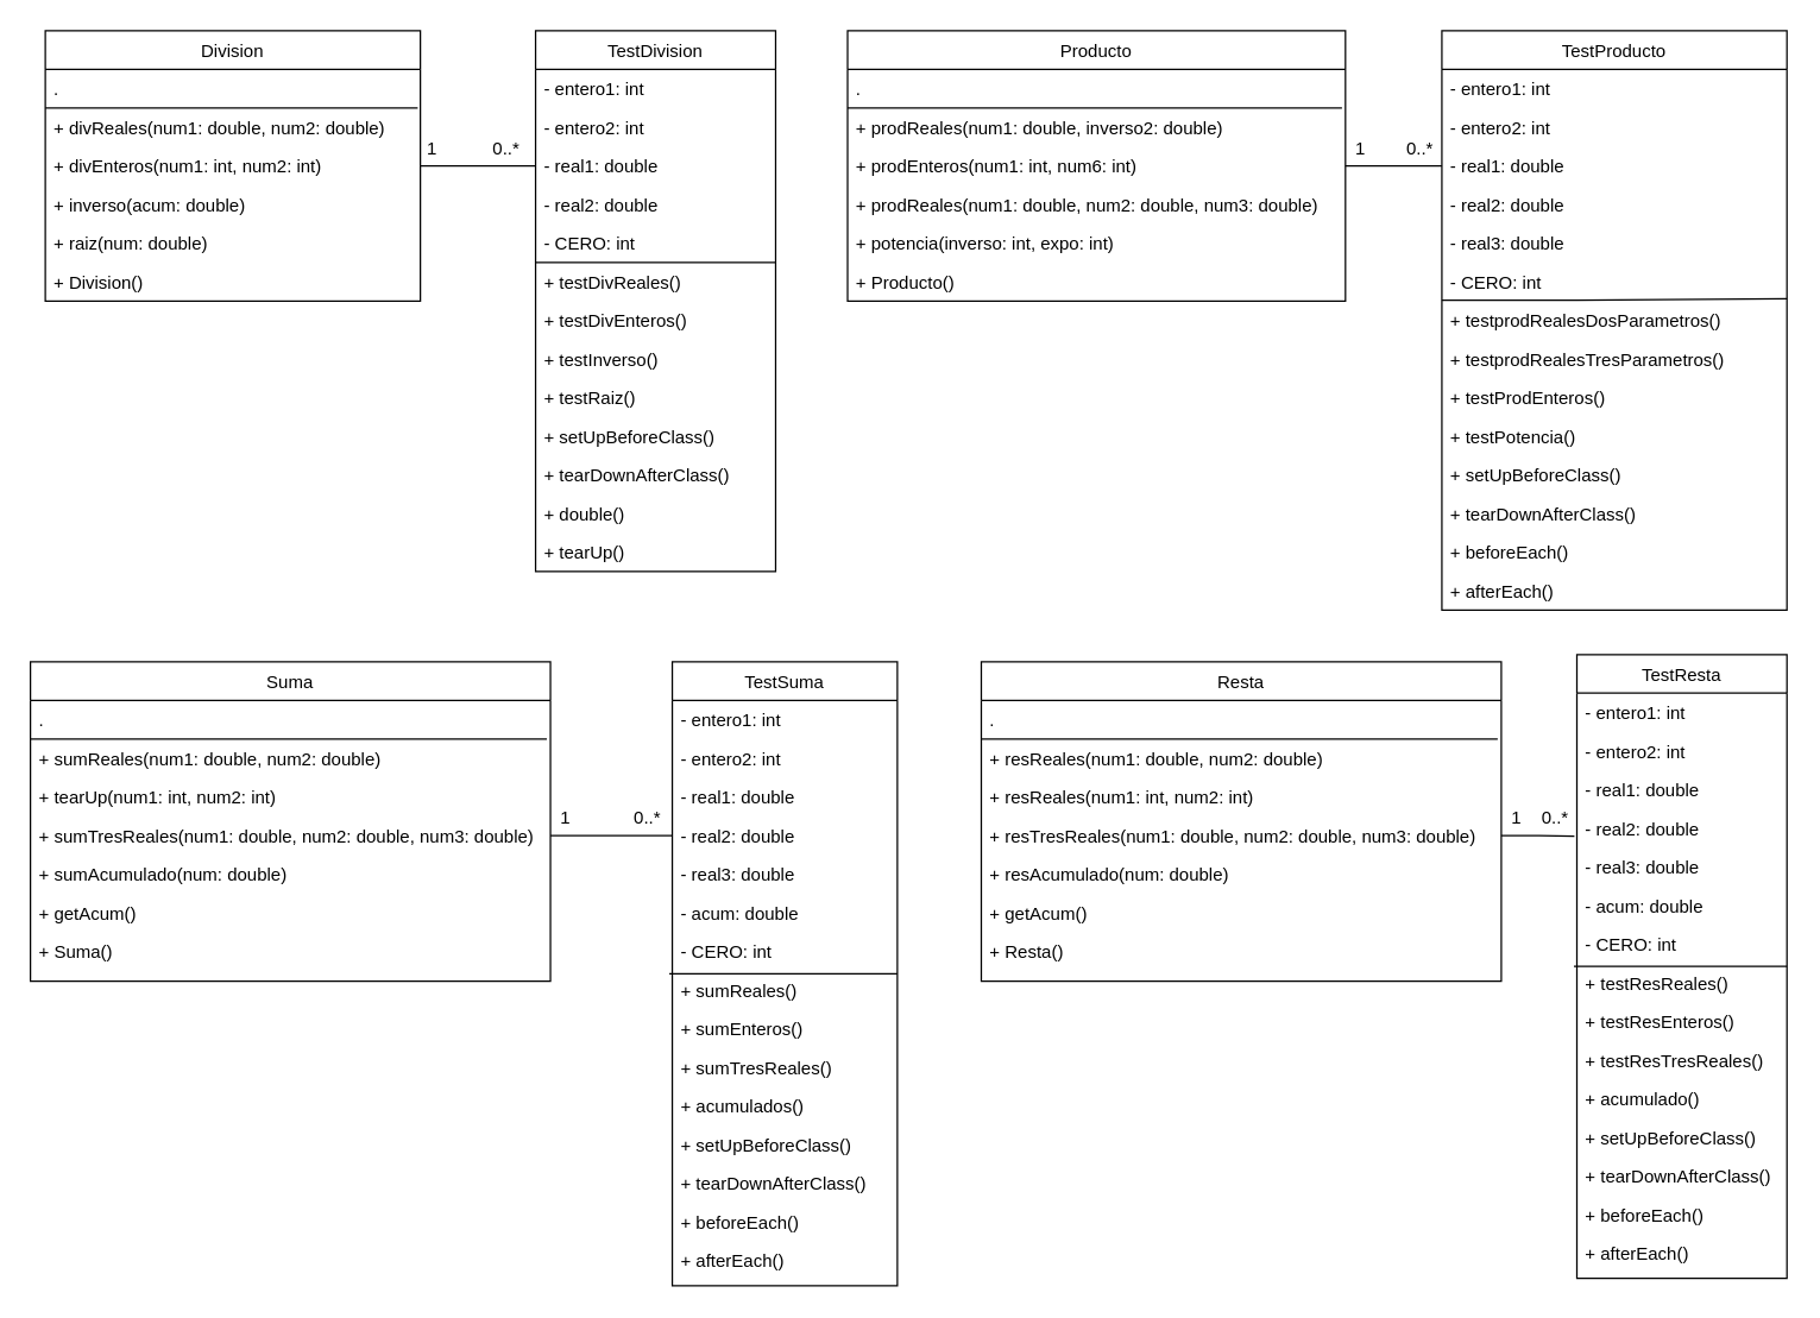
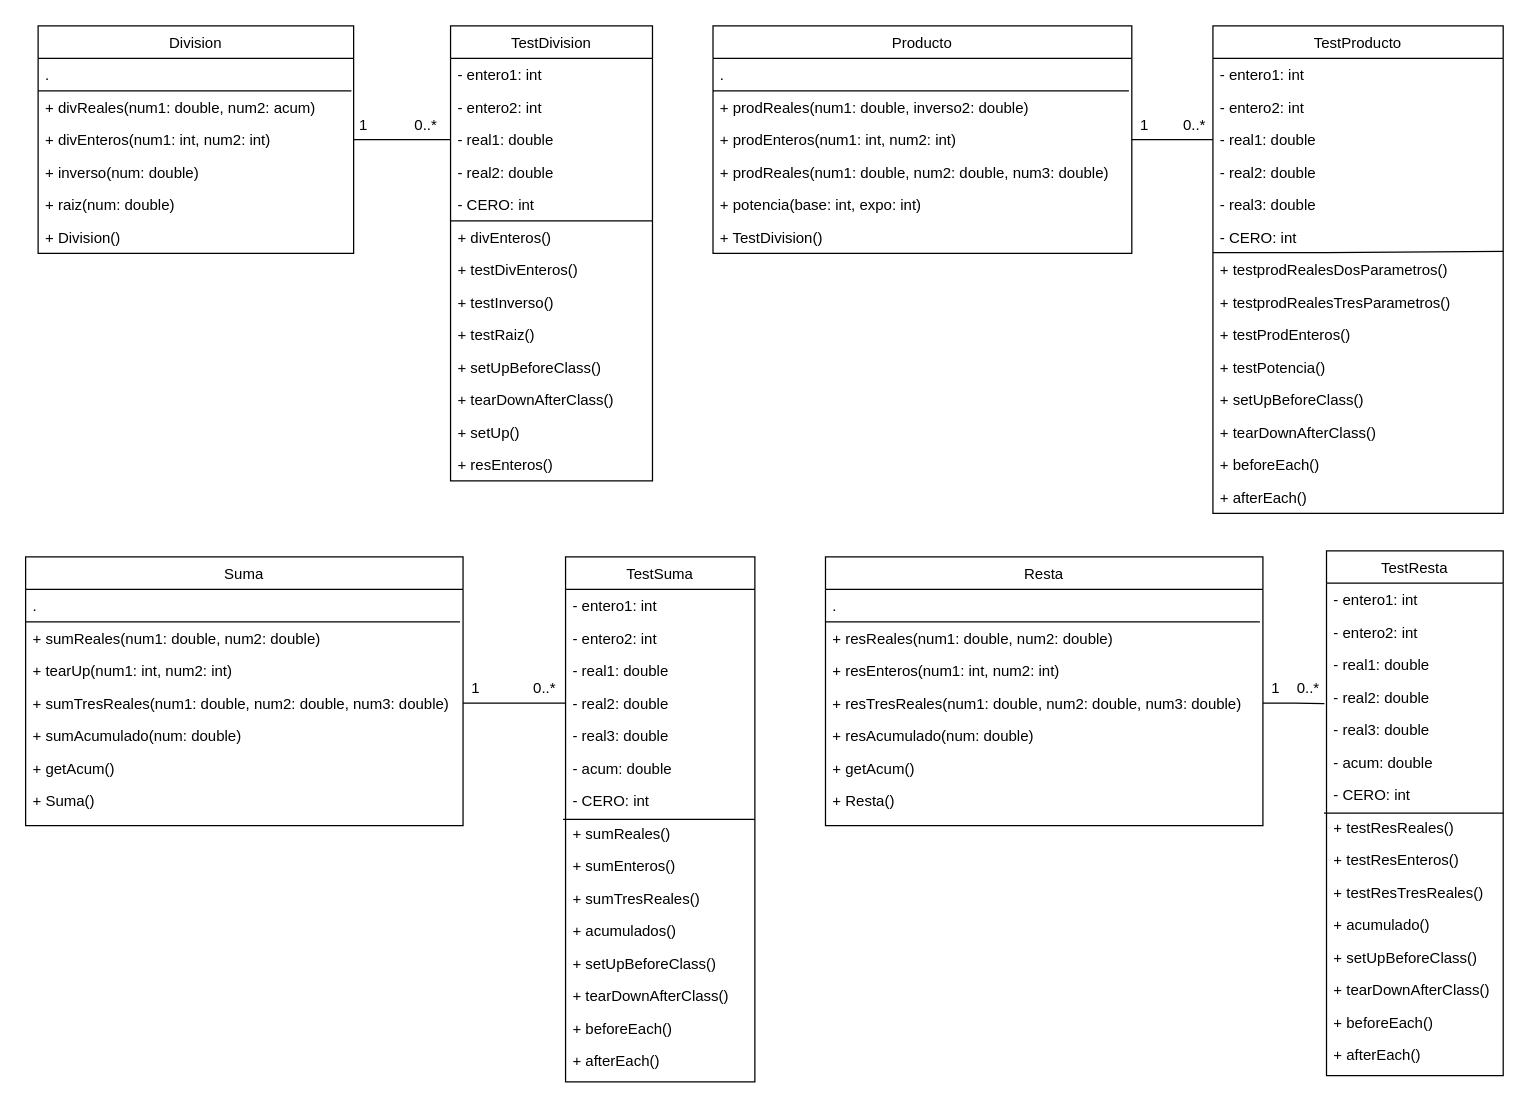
- <mxCell id="55" value="+ divReales(num1: double, num2: double)" style="text;align=left;verticalAlign=top;spacingLeft=4;spacingRight=4;overflow=hidden;rotatable=0;points=[[0,0.5],[1,0.5]];portConstraint=eastwest;rounded=0;shadow=0;html=0;" vertex="1" parent="52"><mxGeometry y="52" width="252.45" height="26.0" as="geometry" /></mxCell>
+ <mxCell id="55" value="+ divReales(num1: double, num2: acum)" style="text;align=left;verticalAlign=top;spacingLeft=4;spacingRight=4;overflow=hidden;rotatable=0;points=[[0,0.5],[1,0.5]];portConstraint=eastwest;rounded=0;shadow=0;html=0;" vertex="1" parent="52"><mxGeometry y="52" width="252.45" height="26.0" as="geometry" /></mxCell>
- <mxCell id="64" value="+ prodEnteros(num1: int, num6: int)" style="text;align=left;verticalAlign=top;spacingLeft=4;spacingRight=4;overflow=hidden;rotatable=0;points=[[0,0.5],[1,0.5]];portConstraint=eastwest;rounded=0;shadow=0;html=0;" vertex="1" parent="60"><mxGeometry y="78" width="335.1" height="26.0" as="geometry" /></mxCell>
+ <mxCell id="64" value="+ prodEnteros(num1: int, num2: int)" style="text;align=left;verticalAlign=top;spacingLeft=4;spacingRight=4;overflow=hidden;rotatable=0;points=[[0,0.5],[1,0.5]];portConstraint=eastwest;rounded=0;shadow=0;html=0;" vertex="1" parent="60"><mxGeometry y="78" width="335.1" height="26.0" as="geometry" /></mxCell>
- <mxCell id="57" value="+ inverso(acum: double)" style="text;align=left;verticalAlign=top;spacingLeft=4;spacingRight=4;overflow=hidden;rotatable=0;points=[[0,0.5],[1,0.5]];portConstraint=eastwest;rounded=0;shadow=0;html=0;" vertex="1" parent="52"><mxGeometry y="104" width="252.45" height="26.0" as="geometry" /></mxCell>
+ <mxCell id="57" value="+ inverso(num: double)" style="text;align=left;verticalAlign=top;spacingLeft=4;spacingRight=4;overflow=hidden;rotatable=0;points=[[0,0.5],[1,0.5]];portConstraint=eastwest;rounded=0;shadow=0;html=0;" vertex="1" parent="52"><mxGeometry y="104" width="252.45" height="26.0" as="geometry" /></mxCell>
- <mxCell id="66" value="+ potencia(inverso: int, expo: int)" style="text;align=left;verticalAlign=top;spacingLeft=4;spacingRight=4;overflow=hidden;rotatable=0;points=[[0,0.5],[1,0.5]];portConstraint=eastwest;rounded=0;shadow=0;html=0;" vertex="1" parent="60"><mxGeometry y="130" width="335.1" height="26.0" as="geometry" /></mxCell>
+ <mxCell id="66" value="+ potencia(base: int, expo: int)" style="text;align=left;verticalAlign=top;spacingLeft=4;spacingRight=4;overflow=hidden;rotatable=0;points=[[0,0.5],[1,0.5]];portConstraint=eastwest;rounded=0;shadow=0;html=0;" vertex="1" parent="60"><mxGeometry y="130" width="335.1" height="26.0" as="geometry" /></mxCell>
- <mxCell id="10" value="+ testDivReales()" style="text;align=left;verticalAlign=top;spacingLeft=4;spacingRight=4;overflow=hidden;rotatable=0;points=[[0,0.5],[1,0.5]];portConstraint=eastwest;rounded=0;shadow=0;html=0;" vertex="1" parent="3"><mxGeometry y="156" width="161.569" height="26" as="geometry" /></mxCell>
+ <mxCell id="10" value="+ divEnteros()" style="text;align=left;verticalAlign=top;spacingLeft=4;spacingRight=4;overflow=hidden;rotatable=0;points=[[0,0.5],[1,0.5]];portConstraint=eastwest;rounded=0;shadow=0;html=0;" vertex="1" parent="3"><mxGeometry y="156" width="161.569" height="26" as="geometry" /></mxCell>
- <mxCell id="67" value="+ Producto()" style="text;align=left;verticalAlign=top;spacingLeft=4;spacingRight=4;overflow=hidden;rotatable=0;points=[[0,0.5],[1,0.5]];portConstraint=eastwest;rounded=0;shadow=0;html=0;" vertex="1" parent="60"><mxGeometry y="156" width="335.1" height="26.0" as="geometry" /></mxCell>
+ <mxCell id="67" value="+ TestDivision()" style="text;align=left;verticalAlign=top;spacingLeft=4;spacingRight=4;overflow=hidden;rotatable=0;points=[[0,0.5],[1,0.5]];portConstraint=eastwest;rounded=0;shadow=0;html=0;" vertex="1" parent="60"><mxGeometry y="156" width="335.1" height="26.0" as="geometry" /></mxCell>
- <mxCell id="16" value="+ double()" style="text;align=left;verticalAlign=top;spacingLeft=4;spacingRight=4;overflow=hidden;rotatable=0;points=[[0,0.5],[1,0.5]];portConstraint=eastwest;rounded=0;shadow=0;html=0;" vertex="1" parent="3"><mxGeometry y="312" width="161.569" height="26" as="geometry" /></mxCell>
+ <mxCell id="16" value="+ setUp()" style="text;align=left;verticalAlign=top;spacingLeft=4;spacingRight=4;overflow=hidden;rotatable=0;points=[[0,0.5],[1,0.5]];portConstraint=eastwest;rounded=0;shadow=0;html=0;" vertex="1" parent="3"><mxGeometry y="312" width="161.569" height="26" as="geometry" /></mxCell>
- <mxCell id="17" value="+ tearUp()" style="text;align=left;verticalAlign=top;spacingLeft=4;spacingRight=4;overflow=hidden;rotatable=0;points=[[0,0.5],[1,0.5]];portConstraint=eastwest;rounded=0;shadow=0;html=0;" vertex="1" parent="3"><mxGeometry y="338" width="161.569" height="26" as="geometry" /></mxCell>
+ <mxCell id="17" value="+ resEnteros()" style="text;align=left;verticalAlign=top;spacingLeft=4;spacingRight=4;overflow=hidden;rotatable=0;points=[[0,0.5],[1,0.5]];portConstraint=eastwest;rounded=0;shadow=0;html=0;" vertex="1" parent="3"><mxGeometry y="338" width="161.569" height="26" as="geometry" /></mxCell>
- <mxCell id="97" value="+ resReales(num1: int, num2: int)&#10;" style="text;align=left;verticalAlign=top;spacingLeft=4;spacingRight=4;overflow=hidden;rotatable=0;points=[[0,0.5],[1,0.5]];portConstraint=eastwest;rounded=0;shadow=0;html=0;" vertex="1" parent="93"><mxGeometry y="78" width="350" height="26.0" as="geometry" /></mxCell>
+ <mxCell id="97" value="+ resEnteros(num1: int, num2: int)&#10;" style="text;align=left;verticalAlign=top;spacingLeft=4;spacingRight=4;overflow=hidden;rotatable=0;points=[[0,0.5],[1,0.5]];portConstraint=eastwest;rounded=0;shadow=0;html=0;" vertex="1" parent="93"><mxGeometry y="78" width="350" height="26.0" as="geometry" /></mxCell>
